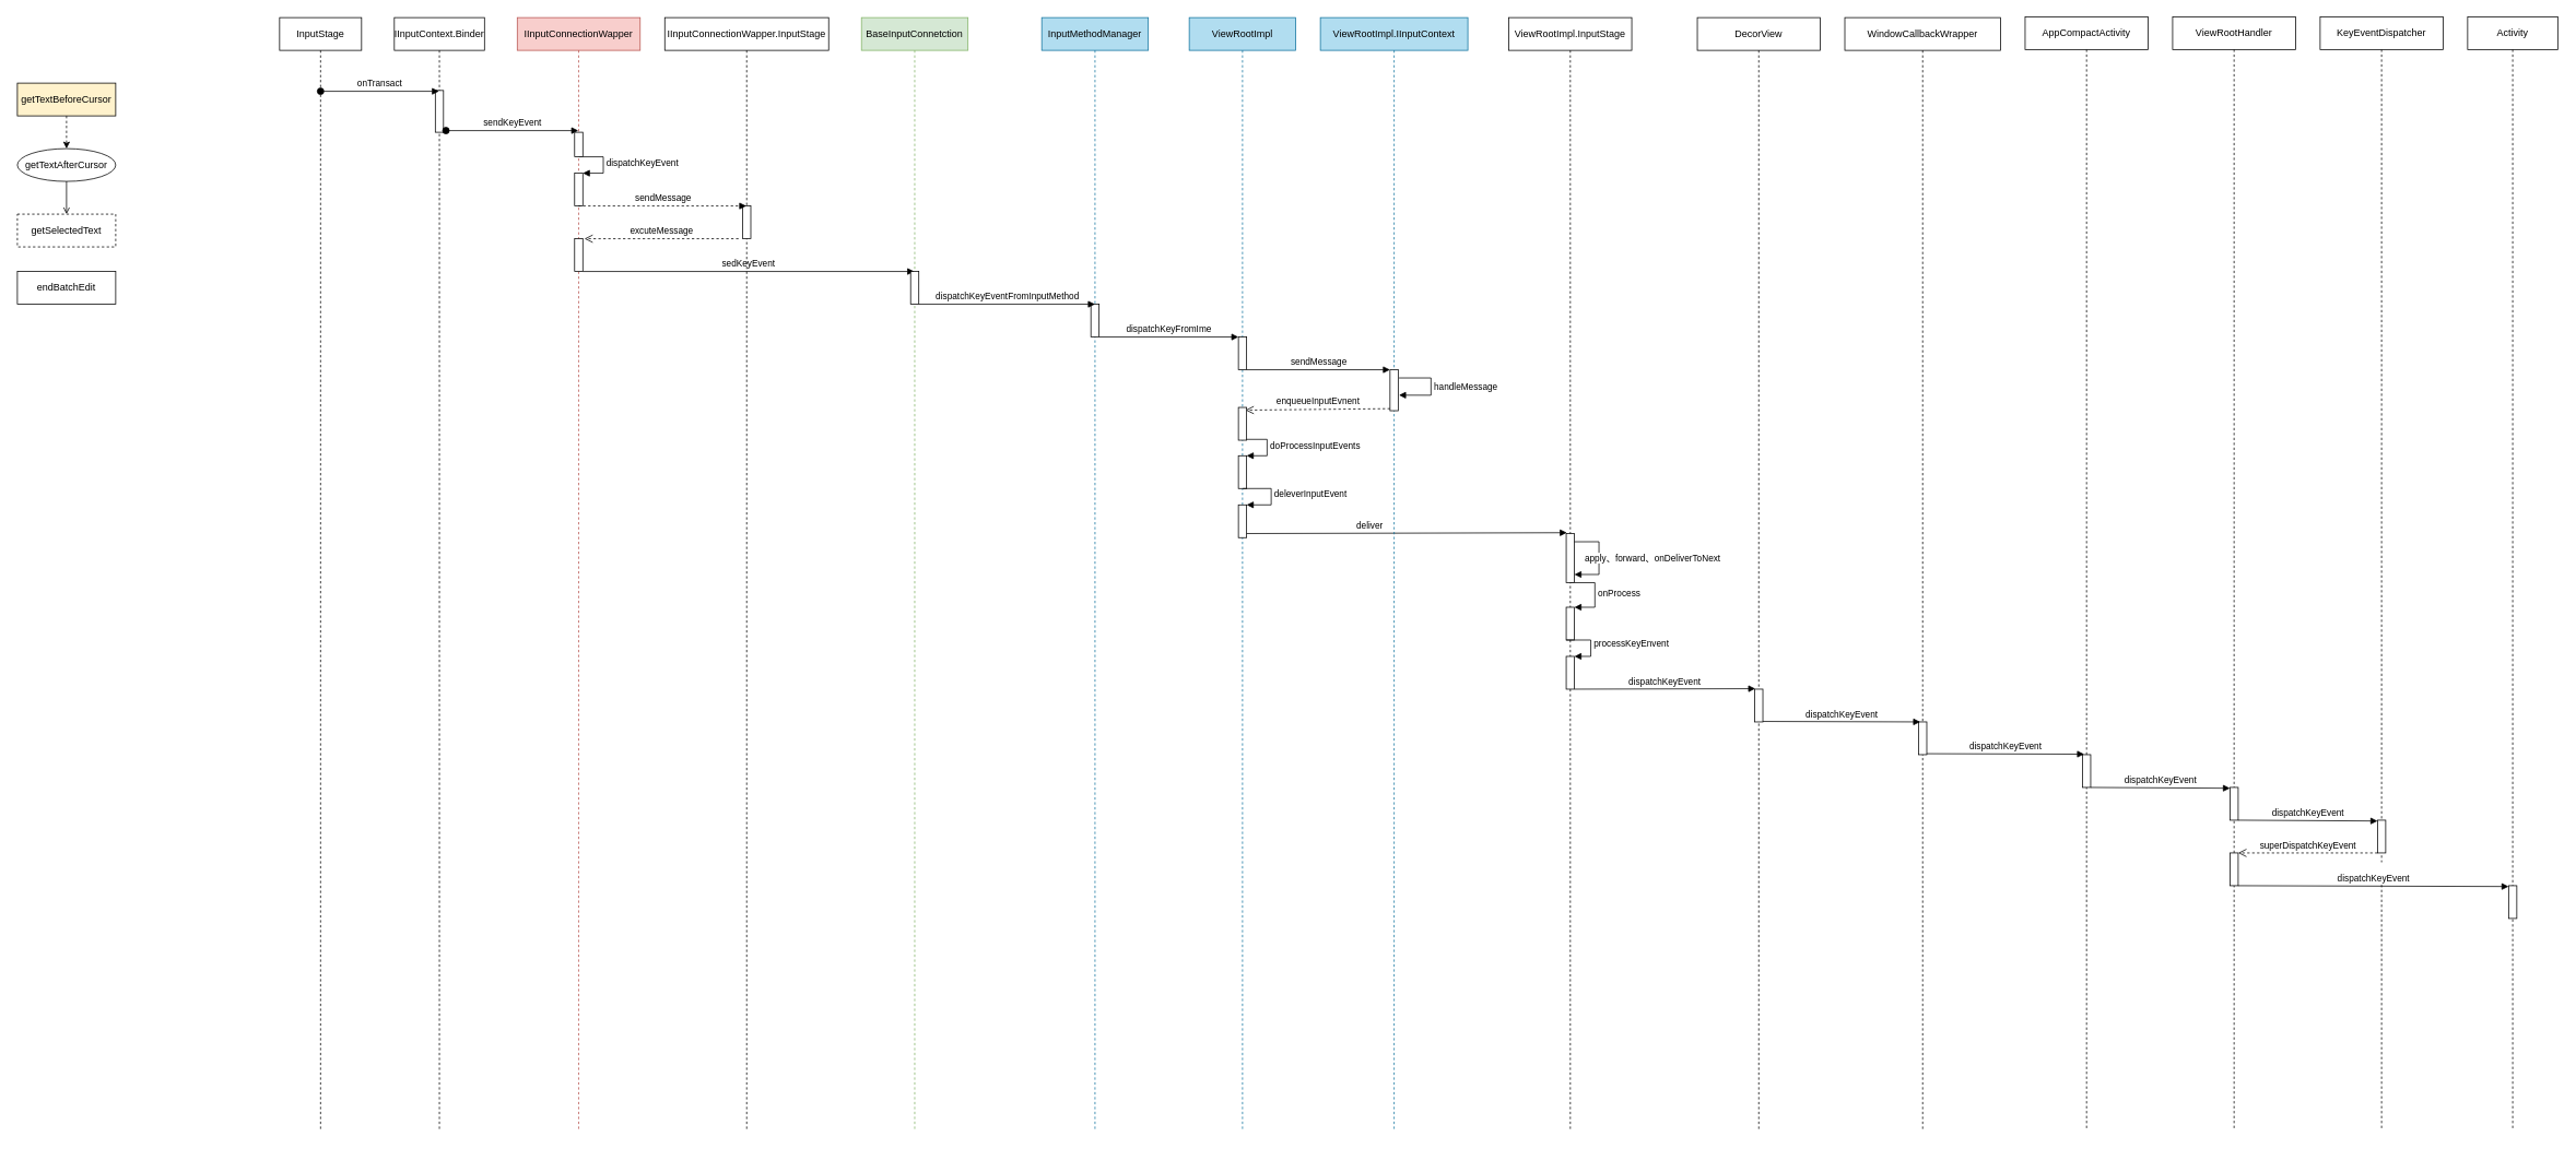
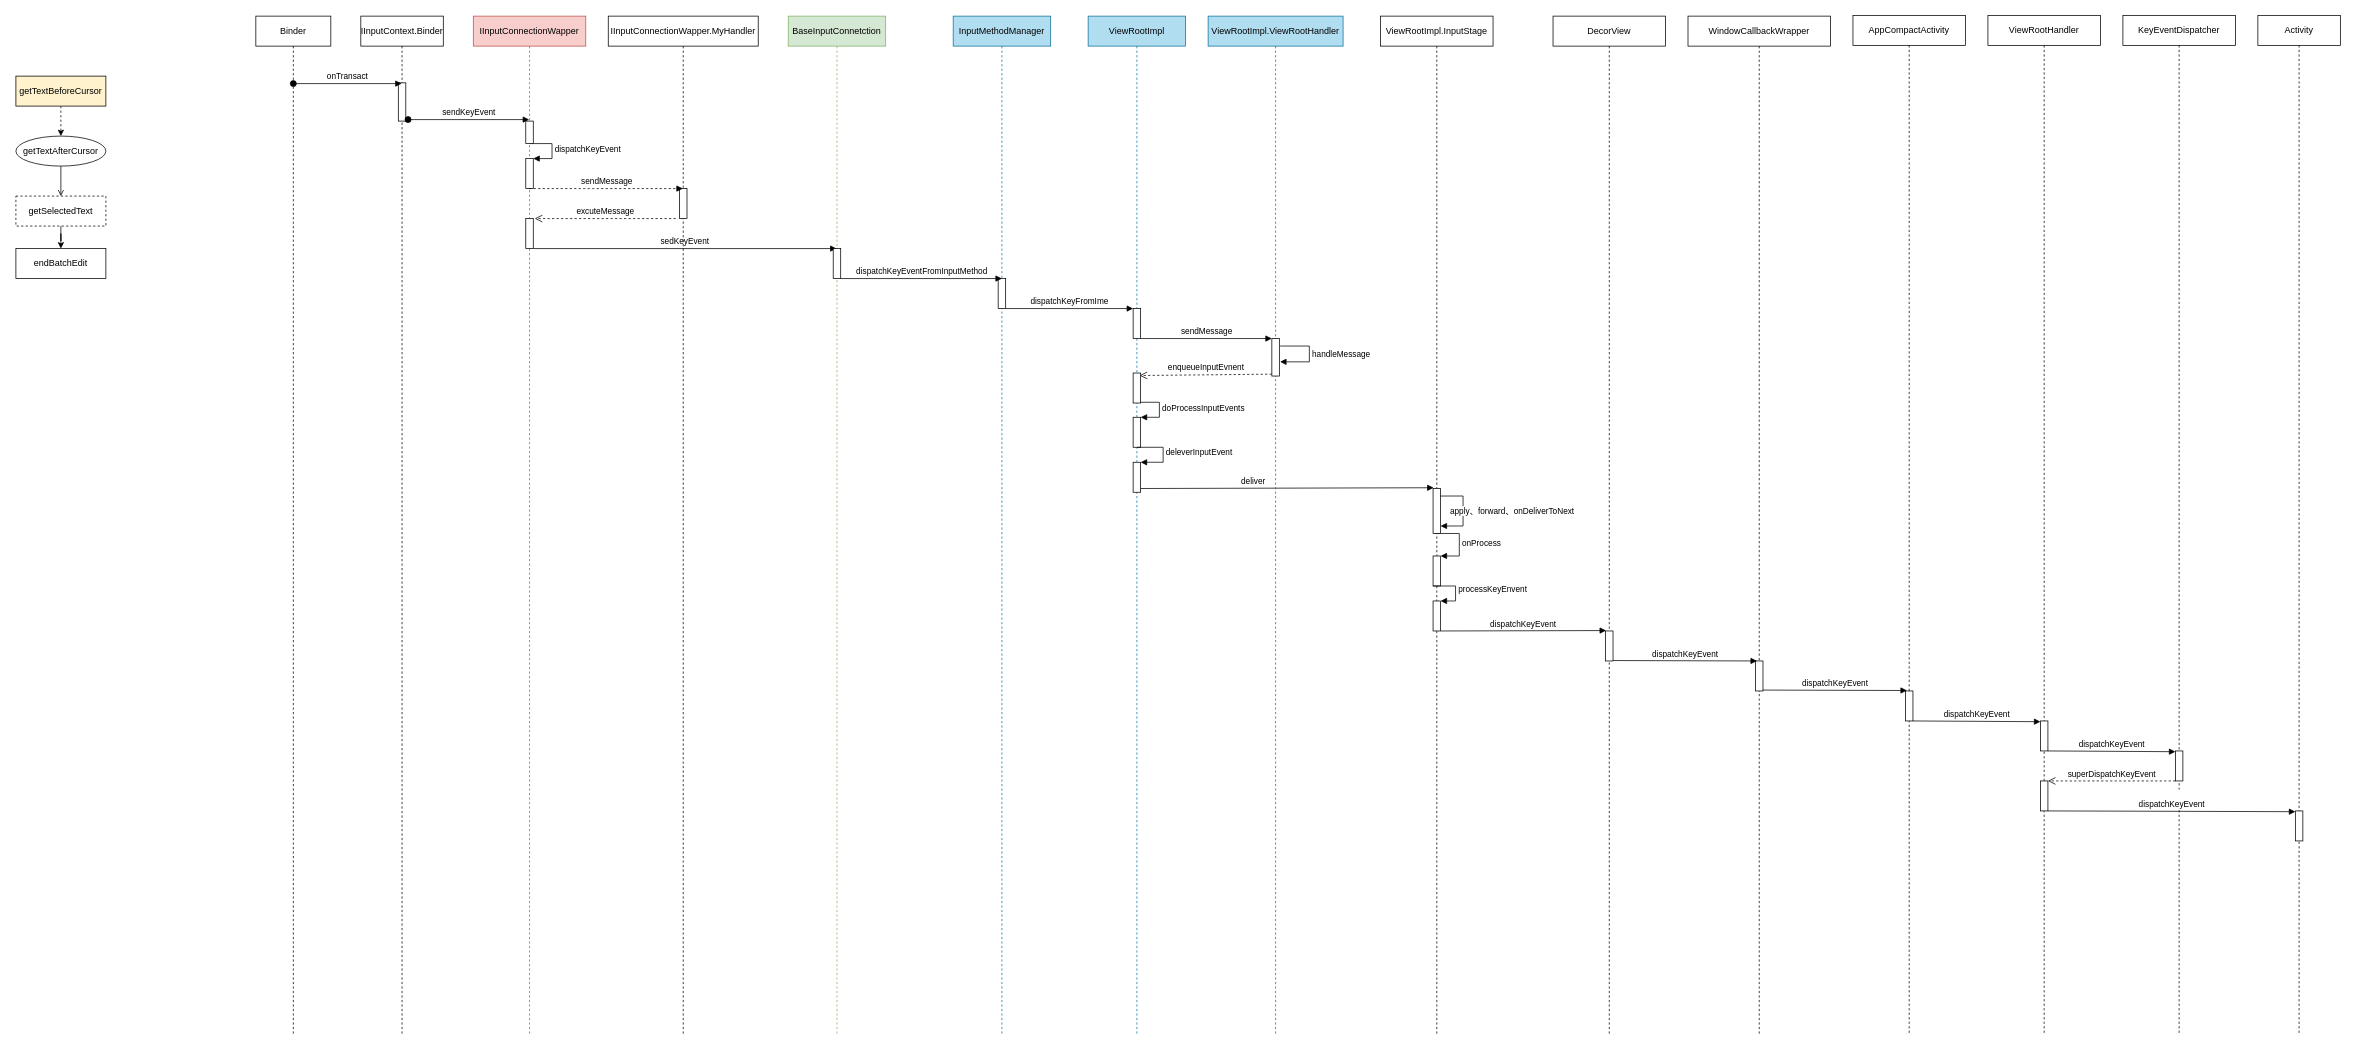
- <mxCell id="9" value="InputStage&lt;br&gt;" style="shape=umlLifeline;perimeter=lifelinePerimeter;whiteSpace=wrap;html=1;container=1;collapsible=0;recursiveResize=0;outlineConnect=0;labelBackgroundColor=none;fontFamily=Helvetica;fontColor=#000000;" parent="1" vertex="1"><mxGeometry x="340" y="21" width="100" height="1360" as="geometry" /></mxCell>
+ <mxCell id="9" value="Binder&lt;br&gt;" style="shape=umlLifeline;perimeter=lifelinePerimeter;whiteSpace=wrap;html=1;container=1;collapsible=0;recursiveResize=0;outlineConnect=0;labelBackgroundColor=none;fontFamily=Helvetica;fontColor=#000000;" parent="1" vertex="1"><mxGeometry x="340" y="21" width="100" height="1360" as="geometry" /></mxCell>
- <mxCell id="20" value="IInputConnectionWapper.InputStage" style="shape=umlLifeline;perimeter=lifelinePerimeter;whiteSpace=wrap;html=1;container=1;collapsible=0;recursiveResize=0;outlineConnect=0;labelBackgroundColor=none;fontFamily=Helvetica;fontColor=#000000;" parent="1" vertex="1"><mxGeometry x="810" y="21" width="200" height="1360" as="geometry" /></mxCell>
+ <mxCell id="20" value="IInputConnectionWapper.MyHandler" style="shape=umlLifeline;perimeter=lifelinePerimeter;whiteSpace=wrap;html=1;container=1;collapsible=0;recursiveResize=0;outlineConnect=0;labelBackgroundColor=none;fontFamily=Helvetica;fontColor=#000000;" parent="1" vertex="1"><mxGeometry x="810" y="21" width="200" height="1360" as="geometry" /></mxCell>
- <mxCell id="37" value="ViewRootImpl.IInputContext" style="shape=umlLifeline;perimeter=lifelinePerimeter;whiteSpace=wrap;html=1;container=1;collapsible=0;recursiveResize=0;outlineConnect=0;labelBackgroundColor=none;fontFamily=Helvetica;fillColor=#b1ddf0;strokeColor=#10739e;" parent="1" vertex="1"><mxGeometry x="1610" y="21" width="180" height="1360" as="geometry" /></mxCell>
+ <mxCell id="37" value="ViewRootImpl.ViewRootHandler" style="shape=umlLifeline;perimeter=lifelinePerimeter;whiteSpace=wrap;html=1;container=1;collapsible=0;recursiveResize=0;outlineConnect=0;labelBackgroundColor=none;fontFamily=Helvetica;fillColor=#b1ddf0;strokeColor=#10739e;" parent="1" vertex="1"><mxGeometry x="1610" y="21" width="180" height="1360" as="geometry" /></mxCell>
+ <mxCell id="6" style="edgeStyle=orthogonalEdgeStyle;rounded=0;orthogonalLoop=1;jettySize=auto;html=1;exitX=0.5;exitY=1;exitDx=0;exitDy=0;fontFamily=Helvetica;fontColor=#000000;" parent="1" source="7" target="8" edge="1"><mxGeometry relative="1" as="geometry" /></mxCell>
